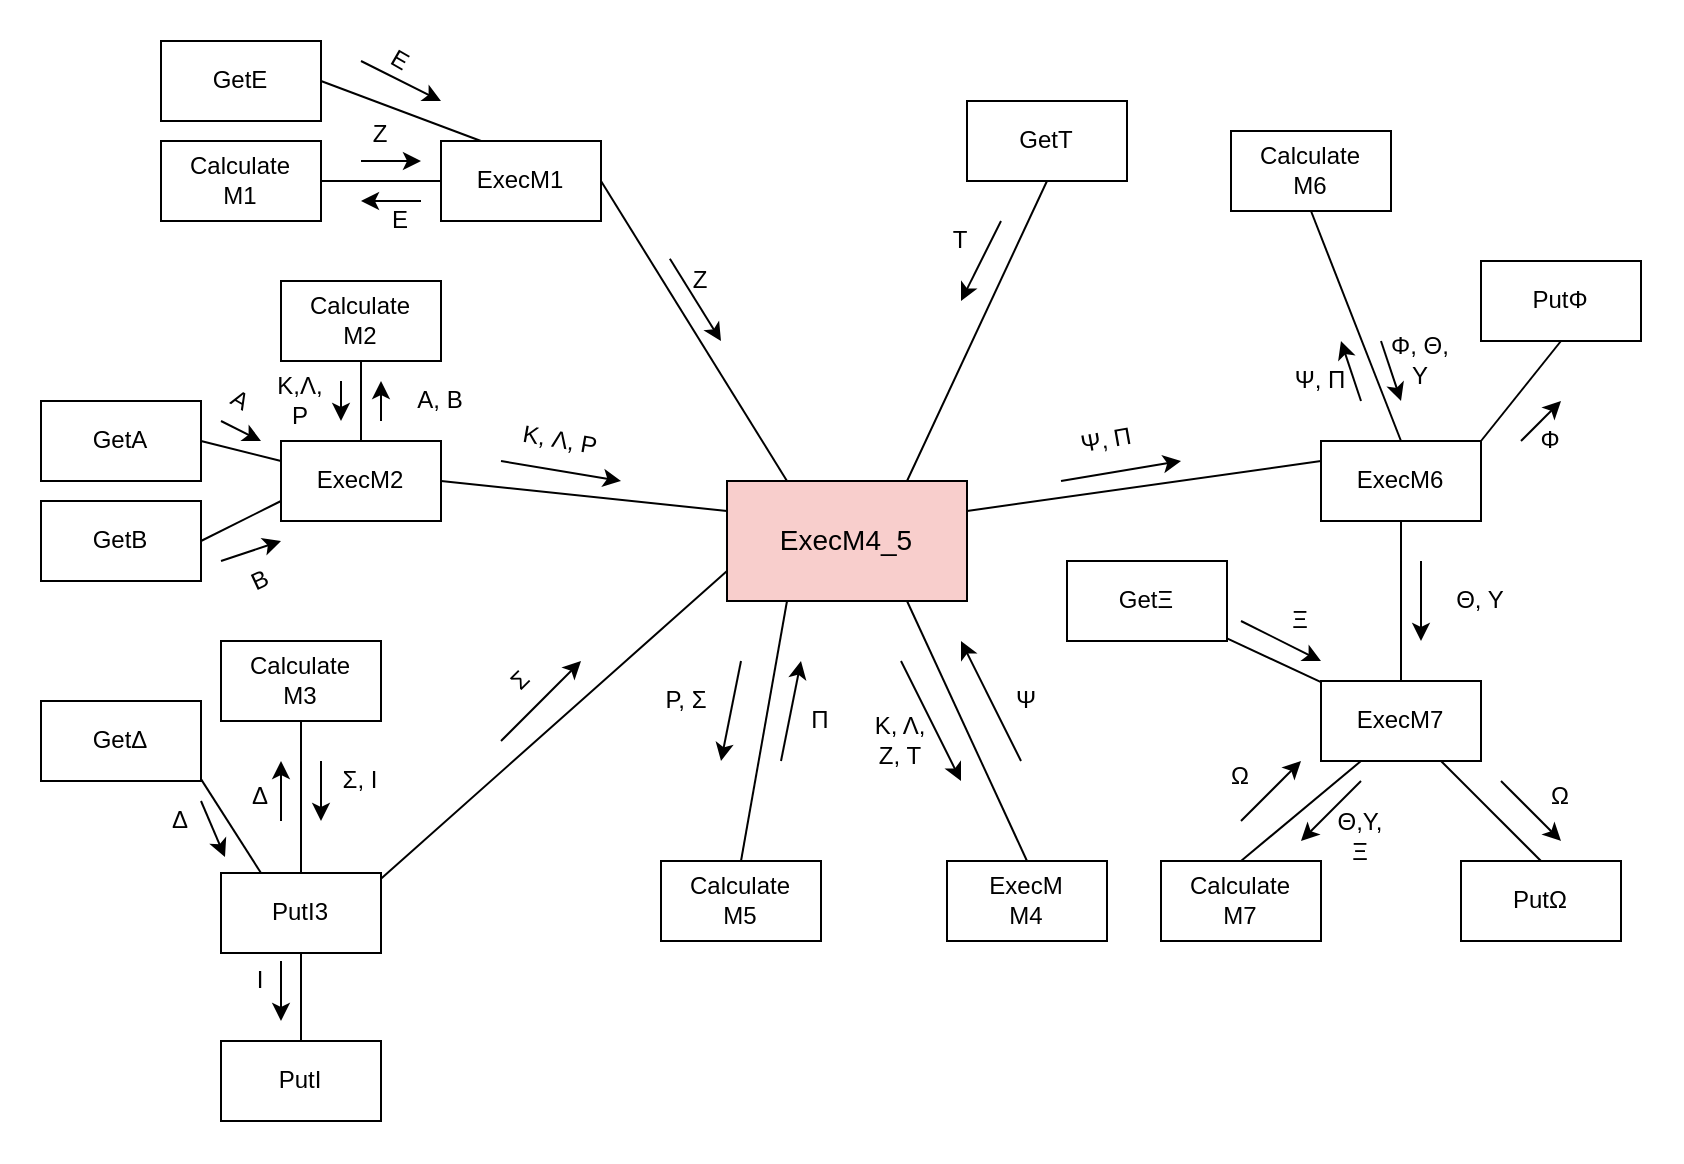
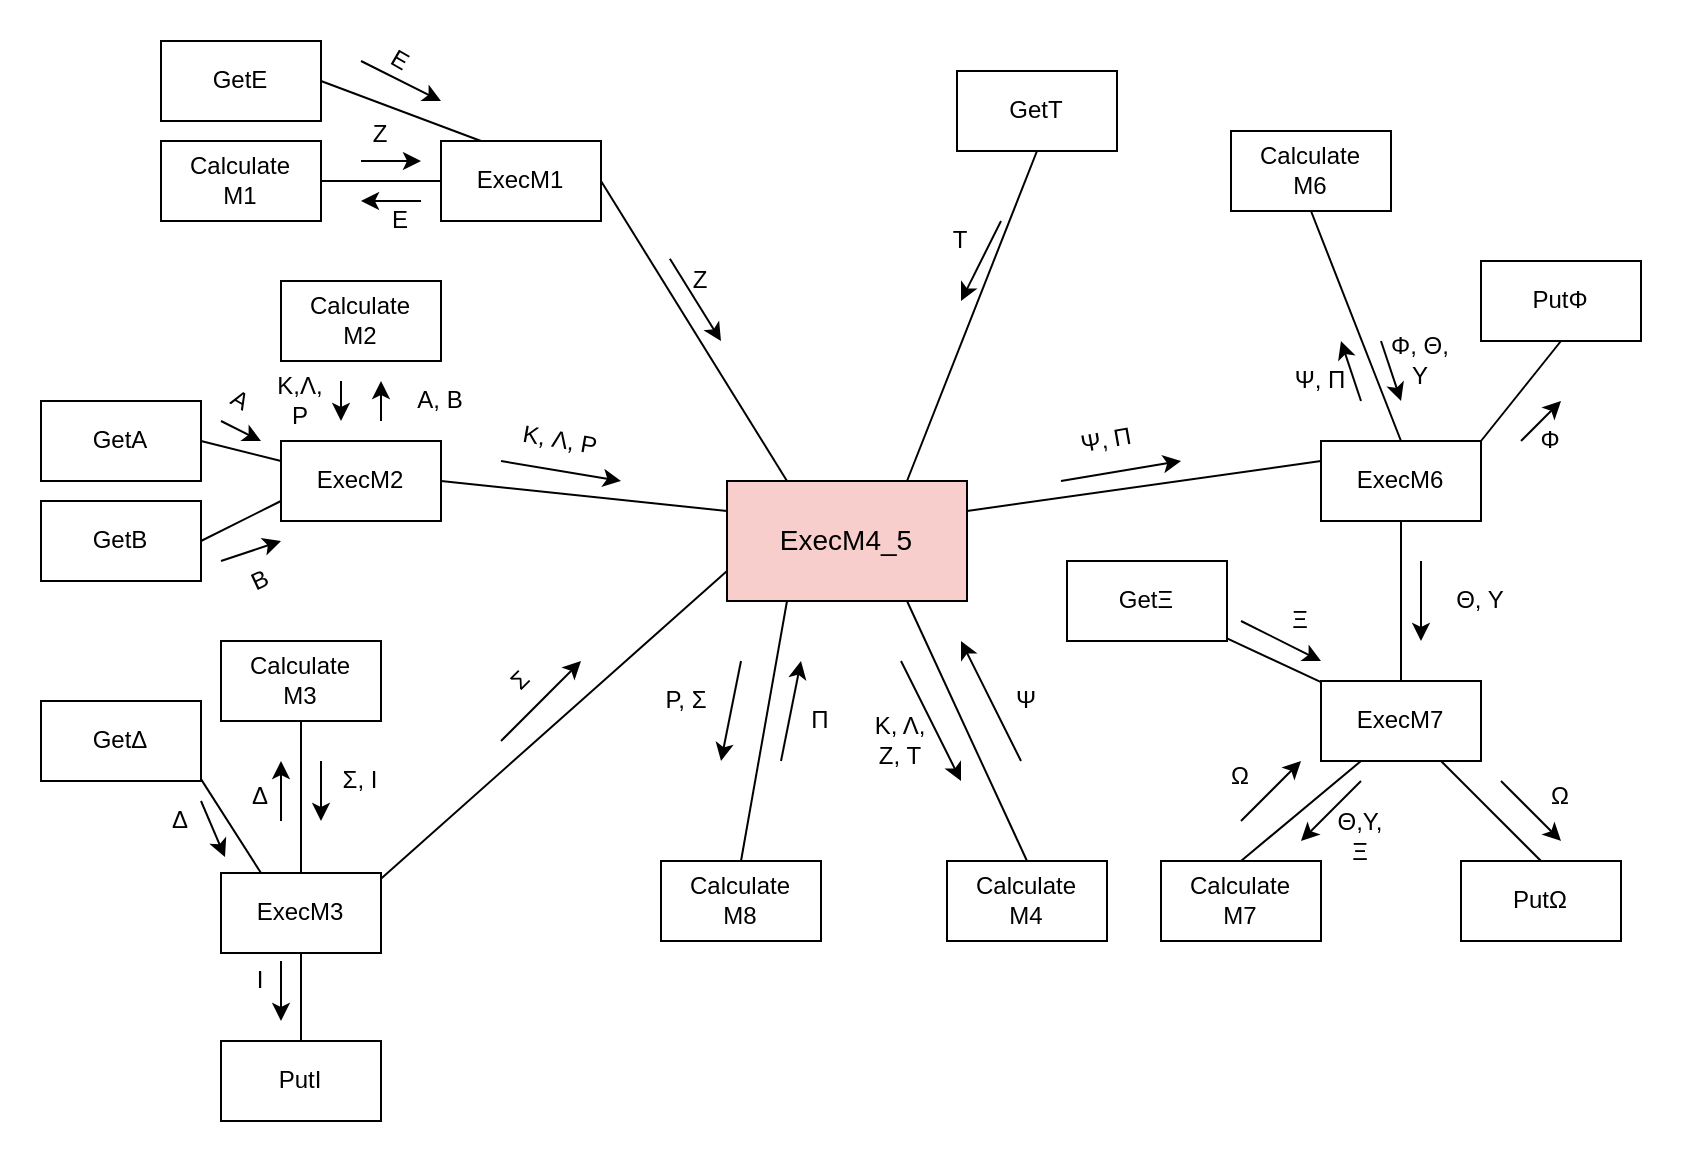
- <mxCell id="8" value="GetT" style="rounded=0;whiteSpace=wrap;html=1;" vertex="1" parent="1"><mxGeometry x="483" y="50" width="80" height="40" as="geometry" /></mxCell>
+ <mxCell id="8" value="GetT" style="rounded=0;whiteSpace=wrap;html=1;" vertex="1" parent="1"><mxGeometry x="478" y="35" width="80" height="40" as="geometry" /></mxCell>
- <mxCell id="56" value="" style="endArrow=none;html=1;strokeColor=#000000;exitX=0.5;exitY=0;exitDx=0;exitDy=0;entryX=0.5;entryY=1;entryDx=0;entryDy=0;" edge="1" parent="1" source="5" target="55"><mxGeometry width="50" height="50" relative="1" as="geometry"><mxPoint x="170" y="260" as="sourcePoint" /><mxPoint x="220" y="210" as="targetPoint" /></mxGeometry></mxCell>
- <mxCell id="14" value="Calculate&lt;br&gt;M5" style="rounded=0;whiteSpace=wrap;html=1;" vertex="1" parent="1"><mxGeometry x="330" y="430" width="80" height="40" as="geometry" /></mxCell>
+ <mxCell id="14" value="Calculate&lt;br&gt;M8" style="rounded=0;whiteSpace=wrap;html=1;" vertex="1" parent="1"><mxGeometry x="330" y="430" width="80" height="40" as="geometry" /></mxCell>
- <mxCell id="13" value="ExecM&lt;br&gt;M4" style="rounded=0;whiteSpace=wrap;html=1;" vertex="1" parent="1"><mxGeometry x="473" y="430" width="80" height="40" as="geometry" /></mxCell>
+ <mxCell id="13" value="Calculate&lt;br&gt;M4" style="rounded=0;whiteSpace=wrap;html=1;" vertex="1" parent="1"><mxGeometry x="473" y="430" width="80" height="40" as="geometry" /></mxCell>
- <mxCell id="10" value="PutI3" style="rounded=0;whiteSpace=wrap;html=1;" vertex="1" parent="1"><mxGeometry x="110" y="436" width="80" height="40" as="geometry" /></mxCell>
+ <mxCell id="10" value="ExecM3" style="rounded=0;whiteSpace=wrap;html=1;" vertex="1" parent="1"><mxGeometry x="110" y="436" width="80" height="40" as="geometry" /></mxCell>
